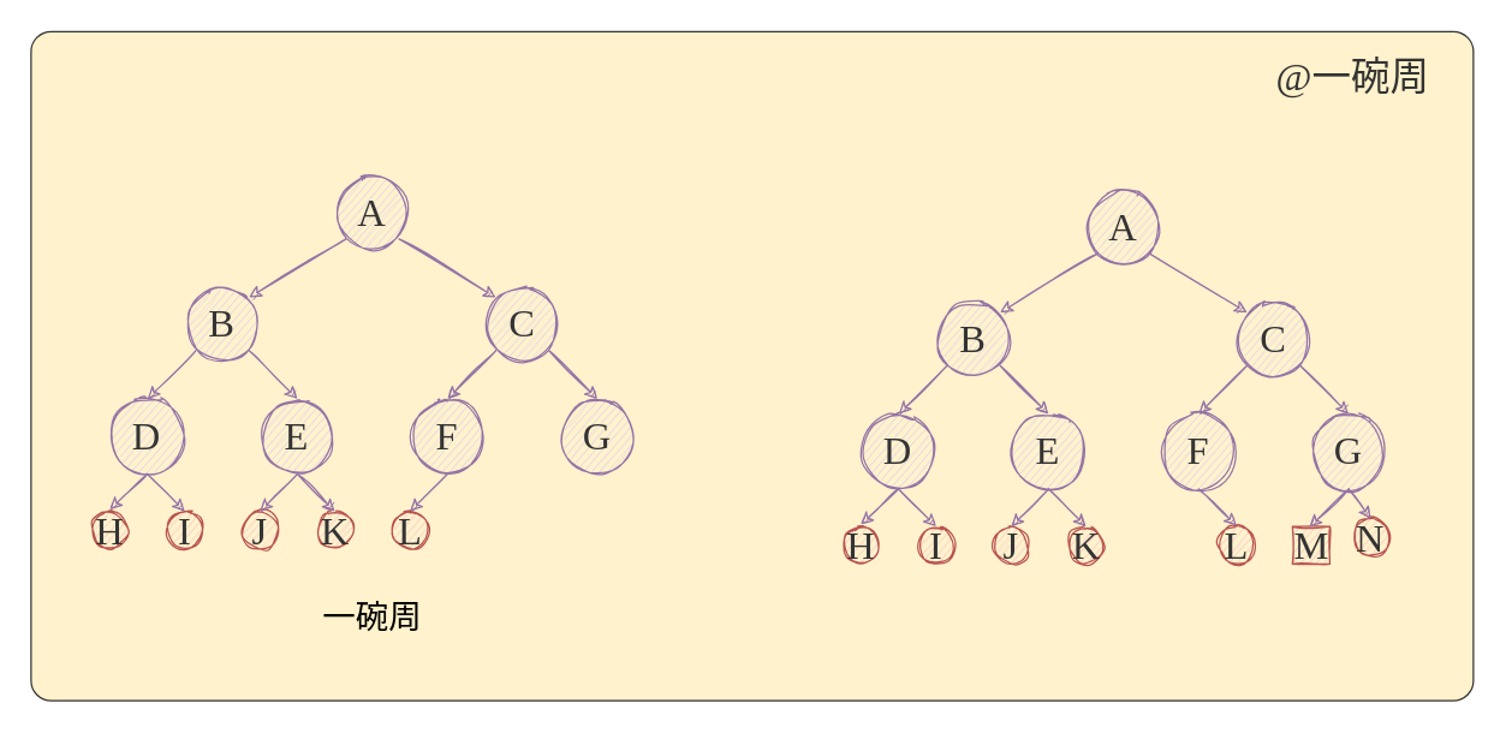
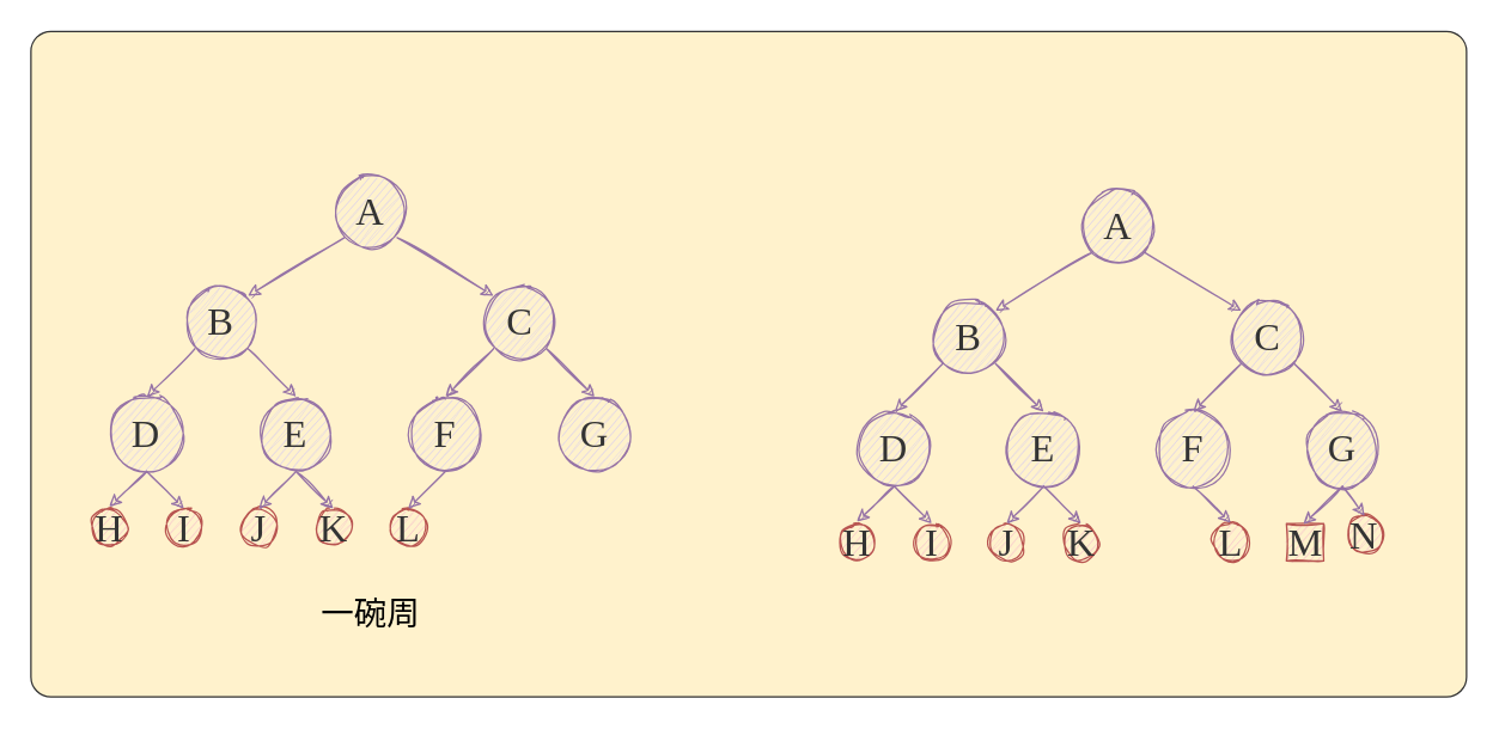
- <mxCell id="4" value="@一碗周" style="text;html=1;strokeColor=none;fillColor=none;align=center;verticalAlign=middle;whiteSpace=wrap;rounded=0;sketch=1;fillStyle=auto;fontFamily=Comic Sans MS;fontSize=26;fontColor=#333333;" parent="1" vertex="1"><mxGeometry x="840" y="36" width="120" height="30" as="geometry" /></mxCell>
